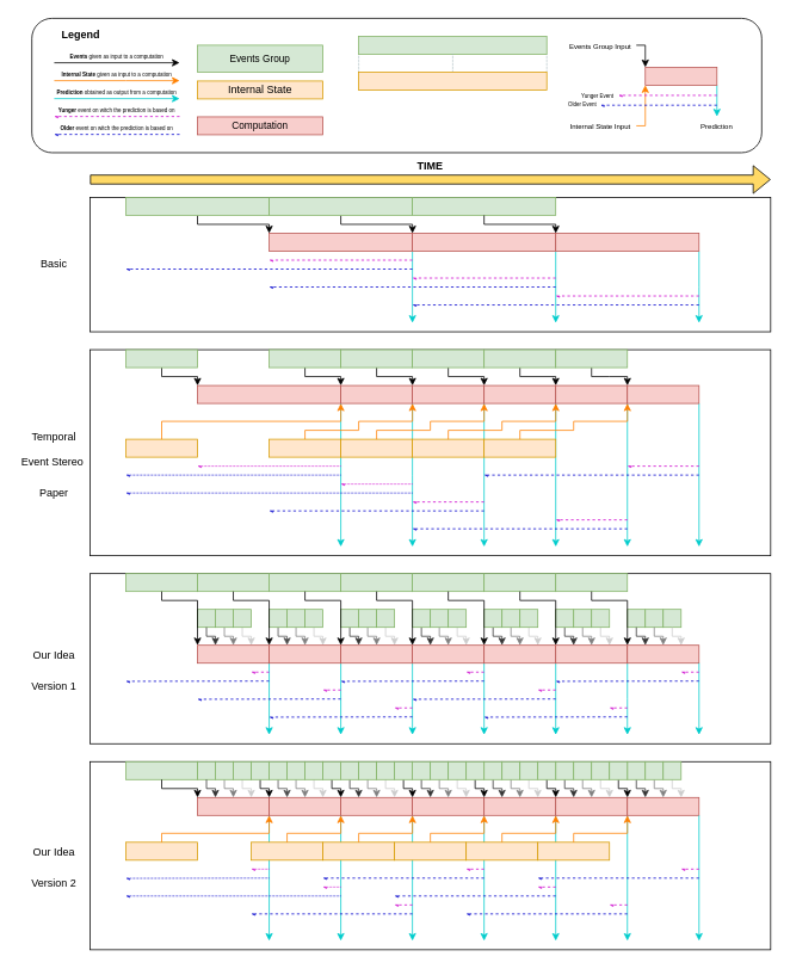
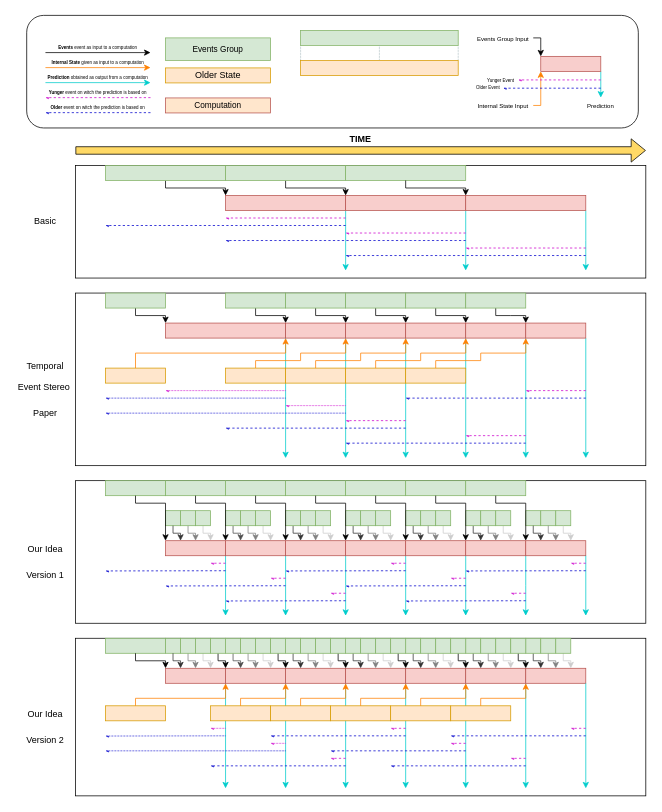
- <mxCell id="254" value="Legend" style="text;html=1;align=center;verticalAlign=middle;whiteSpace=wrap;rounded=0;fontStyle=1" vertex="1" parent="1"><mxGeometry x="60" y="29.2" width="60" height="20.4" as="geometry" /></mxCell>
- <mxCell id="260" value="&lt;span style=&quot;font-size: 6px;&quot;&gt;&lt;b&gt;Events &lt;/b&gt;given as input to a computation&lt;/span&gt;" style="text;html=1;align=center;verticalAlign=bottom;whiteSpace=wrap;rounded=0;" vertex="1" parent="1"><mxGeometry x="60" y="49.6" width="140" height="20" as="geometry" /></mxCell>
+ <mxCell id="260" value="&lt;span style=&quot;font-size: 6px;&quot;&gt;&lt;b&gt;Events &lt;/b&gt;event as input to a computation&lt;/span&gt;" style="text;html=1;align=center;verticalAlign=bottom;whiteSpace=wrap;rounded=0;" vertex="1" parent="1"><mxGeometry x="60" y="49.6" width="140" height="20" as="geometry" /></mxCell>
- <mxCell id="271" value="Internal State" style="rounded=0;whiteSpace=wrap;html=1;fillColor=#ffe6cc;strokeColor=#d79b00;" vertex="1" parent="1"><mxGeometry x="220" y="90" width="140" height="20" as="geometry" /></mxCell>
+ <mxCell id="271" value="Older State" style="rounded=0;whiteSpace=wrap;html=1;fillColor=#ffe6cc;strokeColor=#d79b00;" vertex="1" parent="1"><mxGeometry x="220" y="90" width="140" height="20" as="geometry" /></mxCell>
- <mxCell id="272" value="&lt;font style=&quot;font-size: 11px;&quot;&gt;Computation&lt;/font&gt;" style="rounded=0;whiteSpace=wrap;html=1;fillColor=#f8cecc;strokeColor=#b85450;" vertex="1" parent="1"><mxGeometry x="220" y="130" width="140" height="20" as="geometry" /></mxCell>
+ <mxCell id="272" value="&lt;font style=&quot;font-size: 11px;&quot;&gt;Computation&lt;/font&gt;" style="rounded=0;whiteSpace=wrap;html=1;fillColor=#ffe6cc;strokeColor=#b85450;" vertex="1" parent="1"><mxGeometry x="220" y="130" width="140" height="20" as="geometry" /></mxCell>
